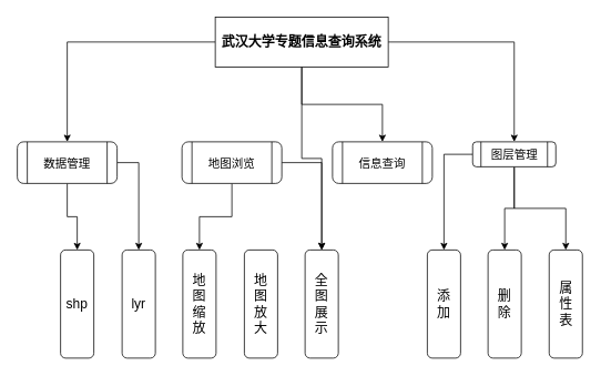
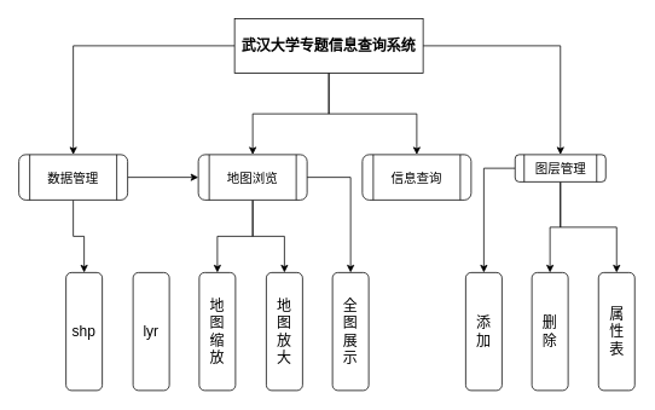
- <mxCell id="3" style="edgeStyle=orthogonalEdgeStyle;rounded=0;orthogonalLoop=1;jettySize=auto;html=1;fontSize=16;" edge="1" parent="1" source="6" target="23"><mxGeometry relative="1" as="geometry" /></mxCell>
+ <mxCell id="3" style="edgeStyle=orthogonalEdgeStyle;rounded=0;orthogonalLoop=1;jettySize=auto;html=1;fontSize=16;" edge="1" parent="1" source="6" target="13"><mxGeometry relative="1" as="geometry" /></mxCell>
+ <mxCell id="11" style="edgeStyle=orthogonalEdgeStyle;rounded=0;orthogonalLoop=1;jettySize=auto;html=1;entryX=0.5;entryY=0;entryDx=0;entryDy=0;fontSize=16;" edge="1" parent="1" source="13" target="22"><mxGeometry relative="1" as="geometry" /></mxCell>
- <mxCell id="8" style="edgeStyle=orthogonalEdgeStyle;rounded=0;orthogonalLoop=1;jettySize=auto;html=1;entryX=0.5;entryY=0;entryDx=0;entryDy=0;fontSize=16;" edge="1" parent="1" source="9" target="20"><mxGeometry relative="1" as="geometry" /></mxCell>
+ <mxCell id="8" style="edgeStyle=orthogonalEdgeStyle;rounded=0;orthogonalLoop=1;jettySize=auto;html=1;fontSize=16;" edge="1" parent="1" source="9" target="13"><mxGeometry relative="1" as="geometry" /></mxCell>
